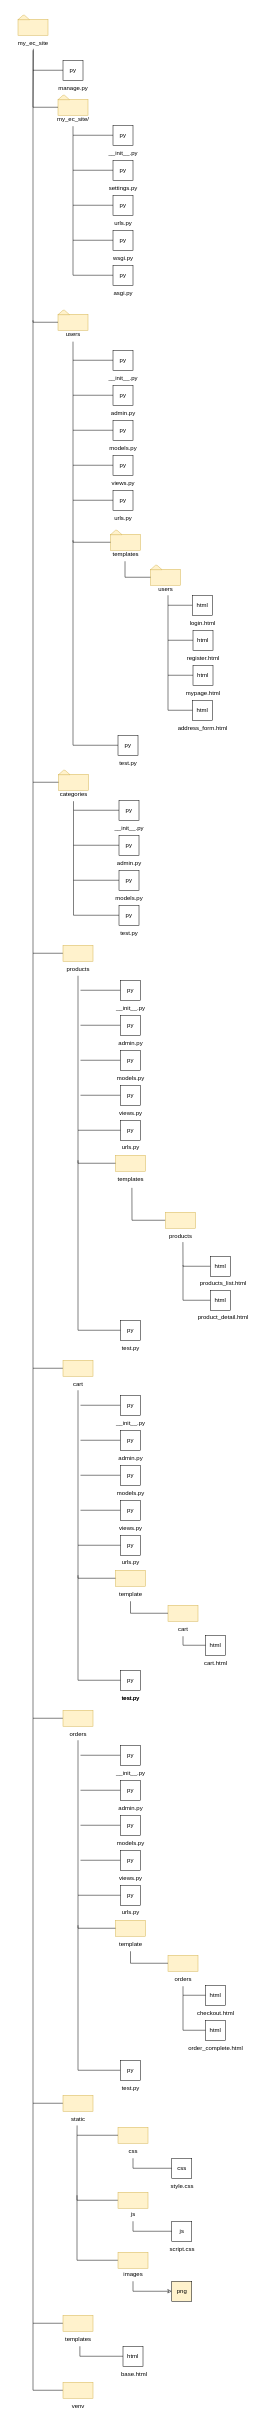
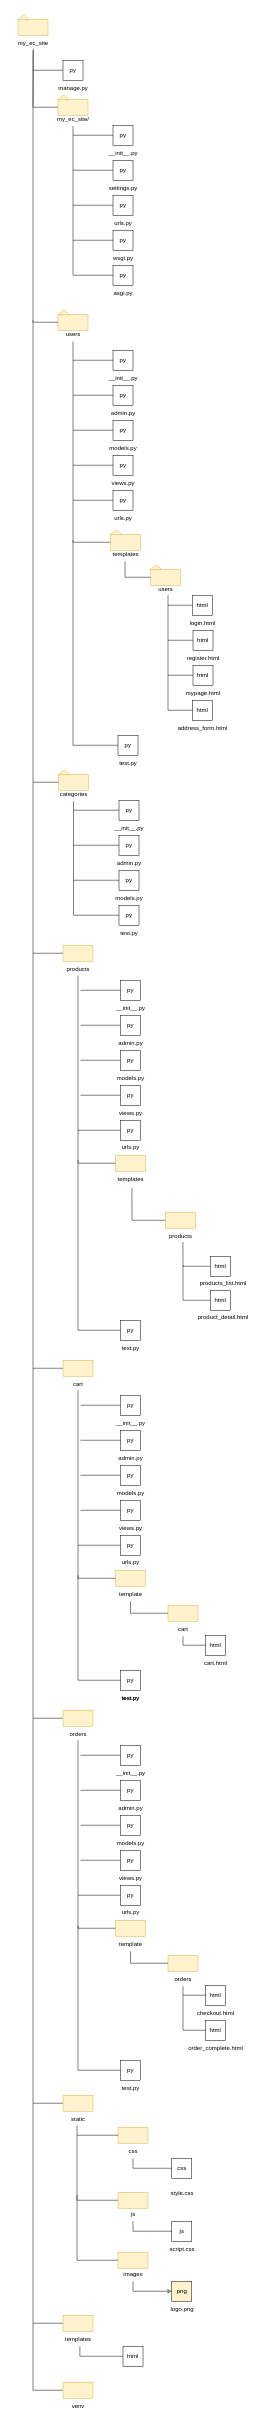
- <mxCell id="227" value="style.css" style="text;html=1;align=center;verticalAlign=middle;resizable=0;points=[];autosize=1;strokeColor=none;fillColor=none;" parent="1" vertex="1"><mxGeometry x="327.5" y="4356" width="70" height="30" as="geometry" /></mxCell>
+ <mxCell id="227" value="style.css" style="text;html=1;align=center;verticalAlign=middle;resizable=0;points=[];autosize=1;strokeColor=none;fillColor=none;" parent="1" vertex="1"><mxGeometry x="327.5" y="4371" width="70" height="30" as="geometry" /></mxCell>
+ <mxCell id="241" value="logo.png" style="text;html=1;align=center;verticalAlign=middle;resizable=0;points=[];autosize=1;strokeColor=none;fillColor=none;" parent="1" vertex="1"><mxGeometry x="327.5" y="4602" width="70" height="30" as="geometry" /></mxCell>
- <mxCell id="248" value="base.html" style="text;html=1;align=center;verticalAlign=middle;resizable=0;points=[];autosize=1;strokeColor=none;fillColor=none;" parent="1" vertex="1"><mxGeometry x="227" y="4732" width="80" height="30" as="geometry" /></mxCell>
